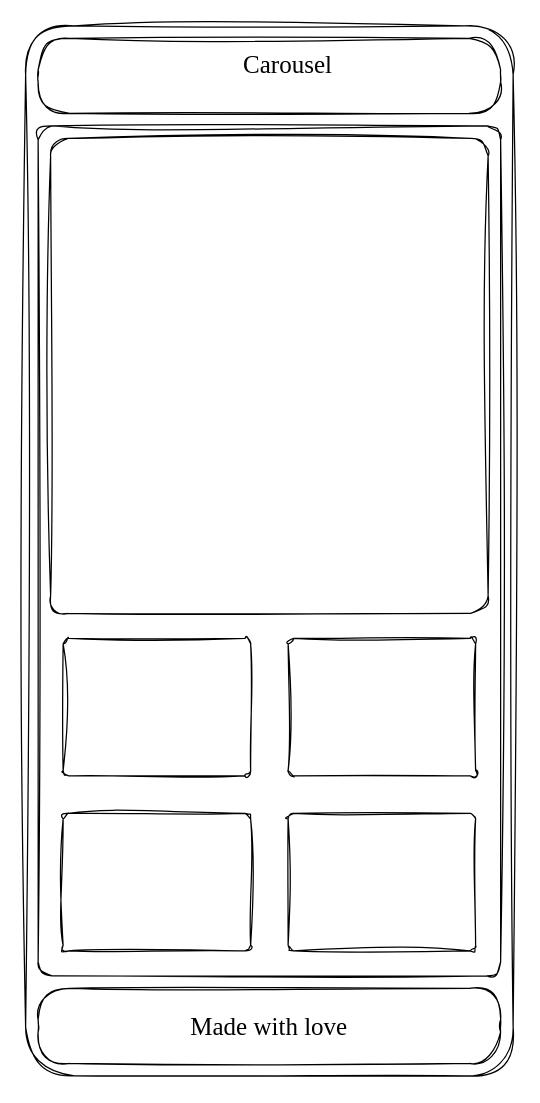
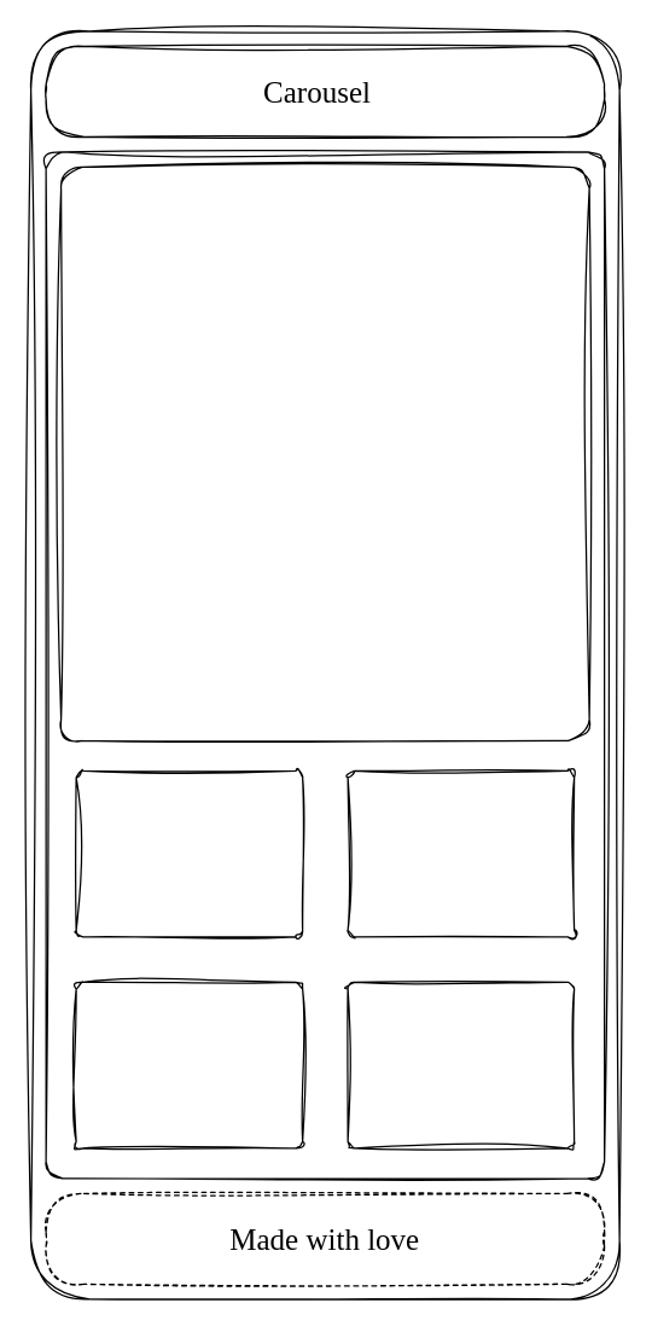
- <mxCell id="4" value="Carousel" style="text;strokeColor=none;align=center;fillColor=none;html=1;verticalAlign=middle;whiteSpace=wrap;rounded=0;shadow=0;sketch=1;hachureGap=4;jiggle=2;curveFitting=1;fontFamily=Architects Daughter;fontSource=https%3A%2F%2Ffonts.googleapis.com%2Fcss%3Ffamily%3DArchitects%2BDaughter;fontSize=20;" vertex="1" parent="1"><mxGeometry x="120" y="35" width="220" height="30" as="geometry" /></mxCell>
+ <mxCell id="4" value="Carousel" style="text;strokeColor=none;align=center;fillColor=none;html=1;verticalAlign=middle;whiteSpace=wrap;rounded=0;shadow=0;sketch=1;hachureGap=4;jiggle=2;curveFitting=1;fontFamily=Architects Daughter;fontSource=https%3A%2F%2Ffonts.googleapis.com%2Fcss%3Ffamily%3DArchitects%2BDaughter;fontSize=20;" vertex="1" parent="1"><mxGeometry x="100" y="45" width="220" height="30" as="geometry" /></mxCell>
- <mxCell id="5" value="Made with love" style="rounded=1;whiteSpace=wrap;html=1;shadow=0;sketch=1;hachureGap=4;jiggle=2;curveFitting=1;fontFamily=Architects Daughter;fontSource=https%3A%2F%2Ffonts.googleapis.com%2Fcss%3Ffamily%3DArchitects%2BDaughter;fontSize=20;arcSize=42;" vertex="1" parent="1"><mxGeometry x="30" y="790" width="370" height="60" as="geometry" /></mxCell>
+ <mxCell id="5" value="Made with love" style="rounded=1;whiteSpace=wrap;html=1;shadow=0;sketch=1;hachureGap=4;jiggle=2;curveFitting=1;fontFamily=Architects Daughter;fontSource=https%3A%2F%2Ffonts.googleapis.com%2Fcss%3Ffamily%3DArchitects%2BDaughter;fontSize=20;arcSize=42;dashed=1;" vertex="1" parent="1"><mxGeometry x="30" y="790" width="370" height="60" as="geometry" /></mxCell>
